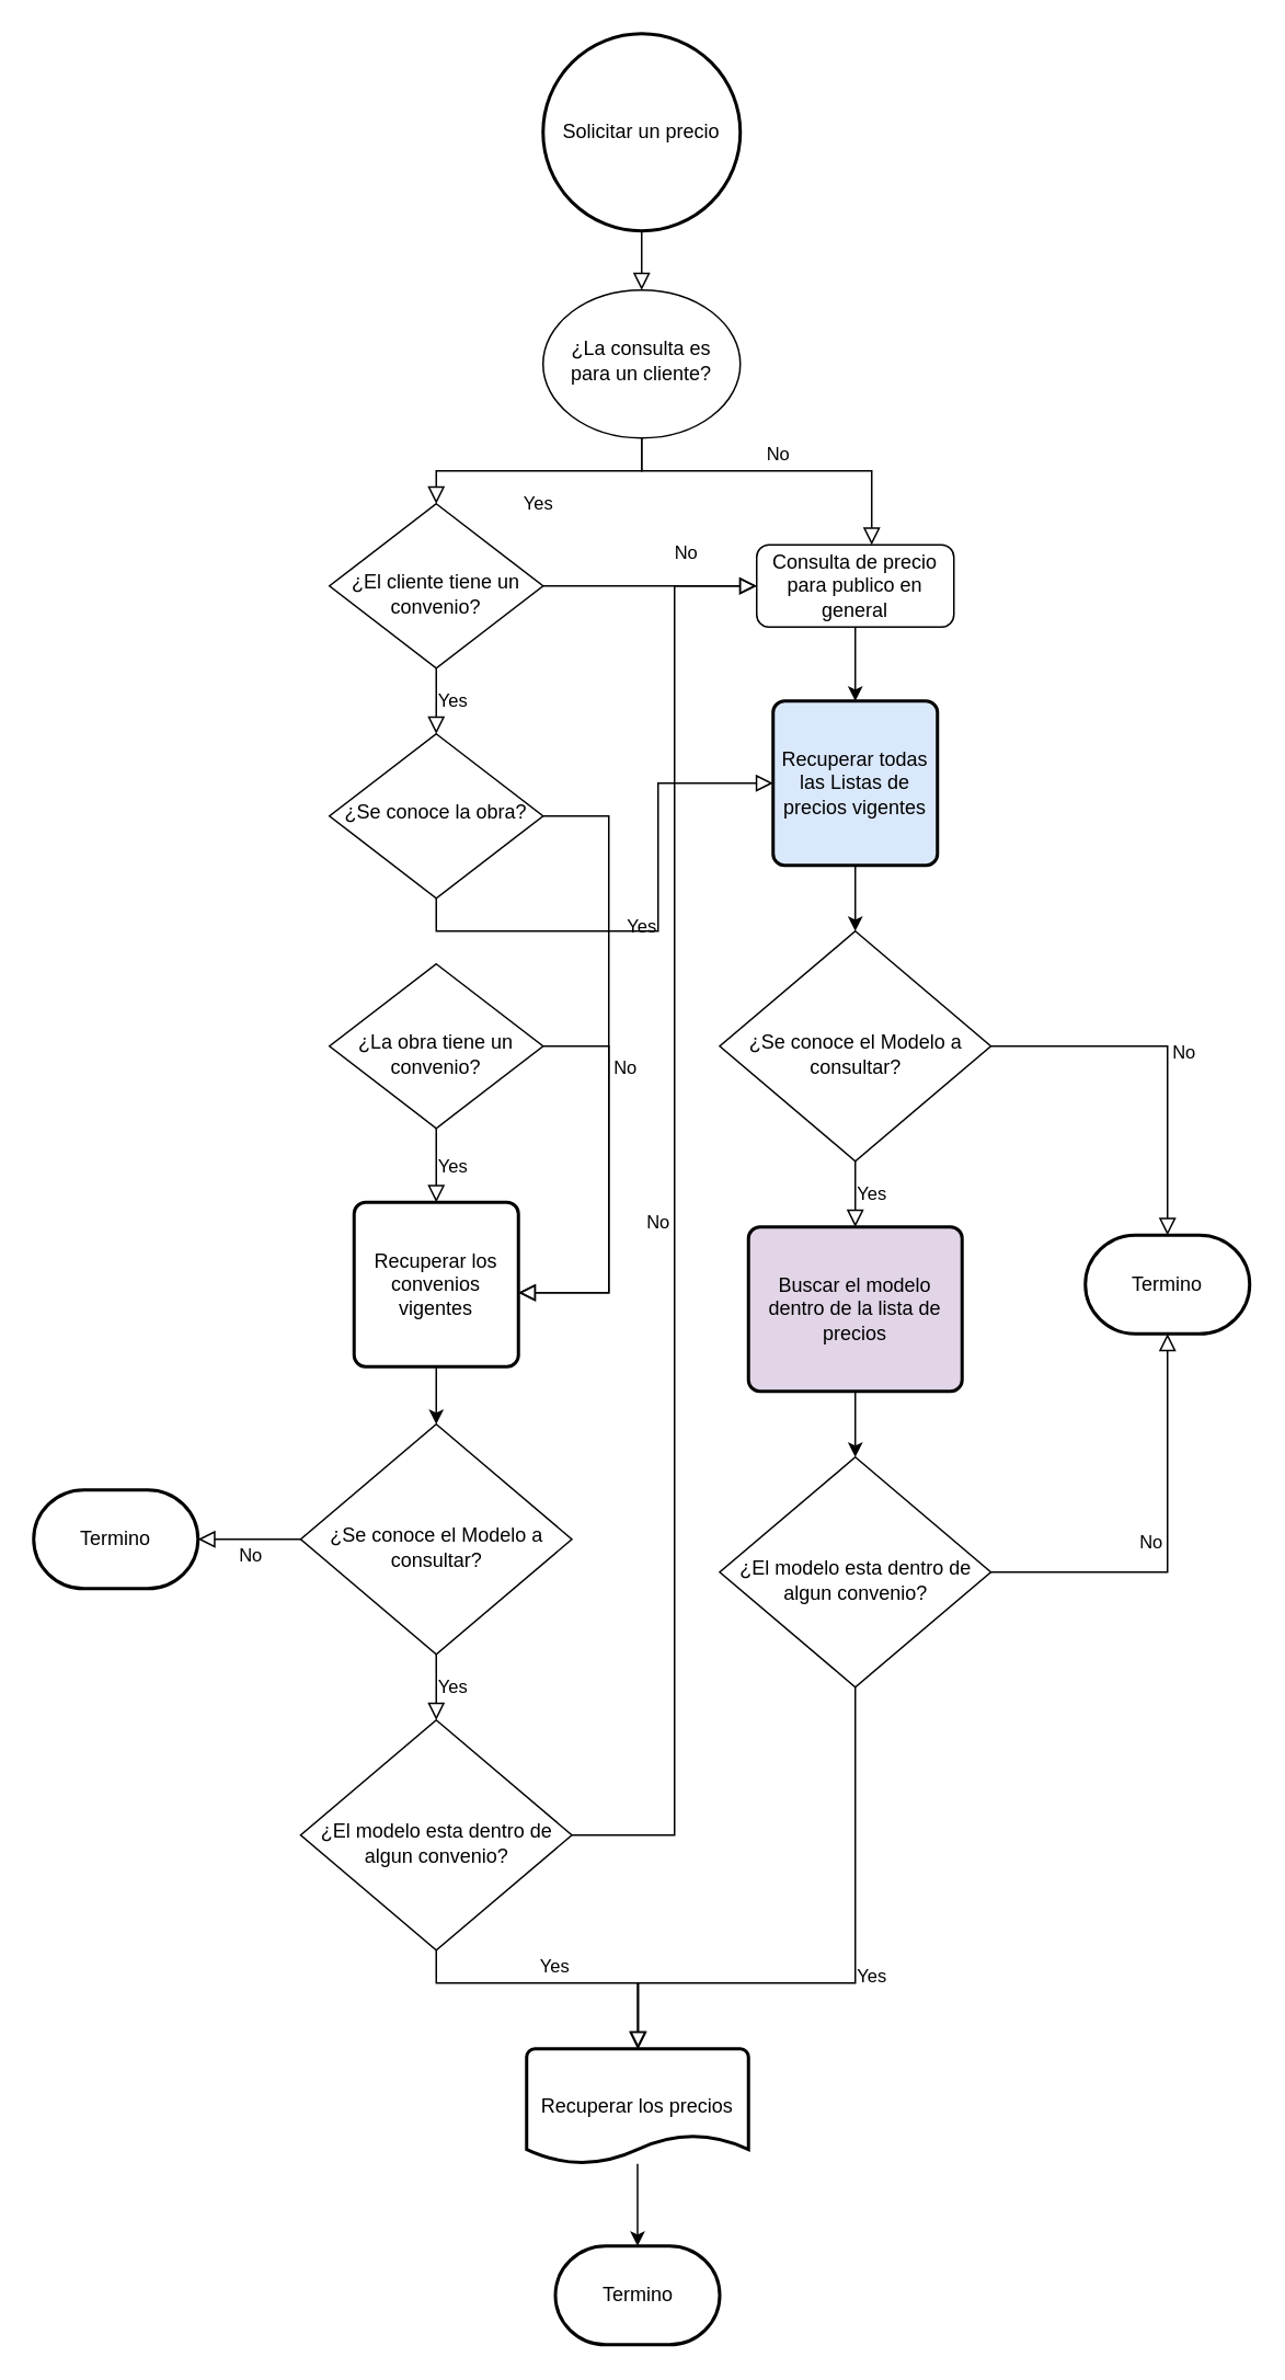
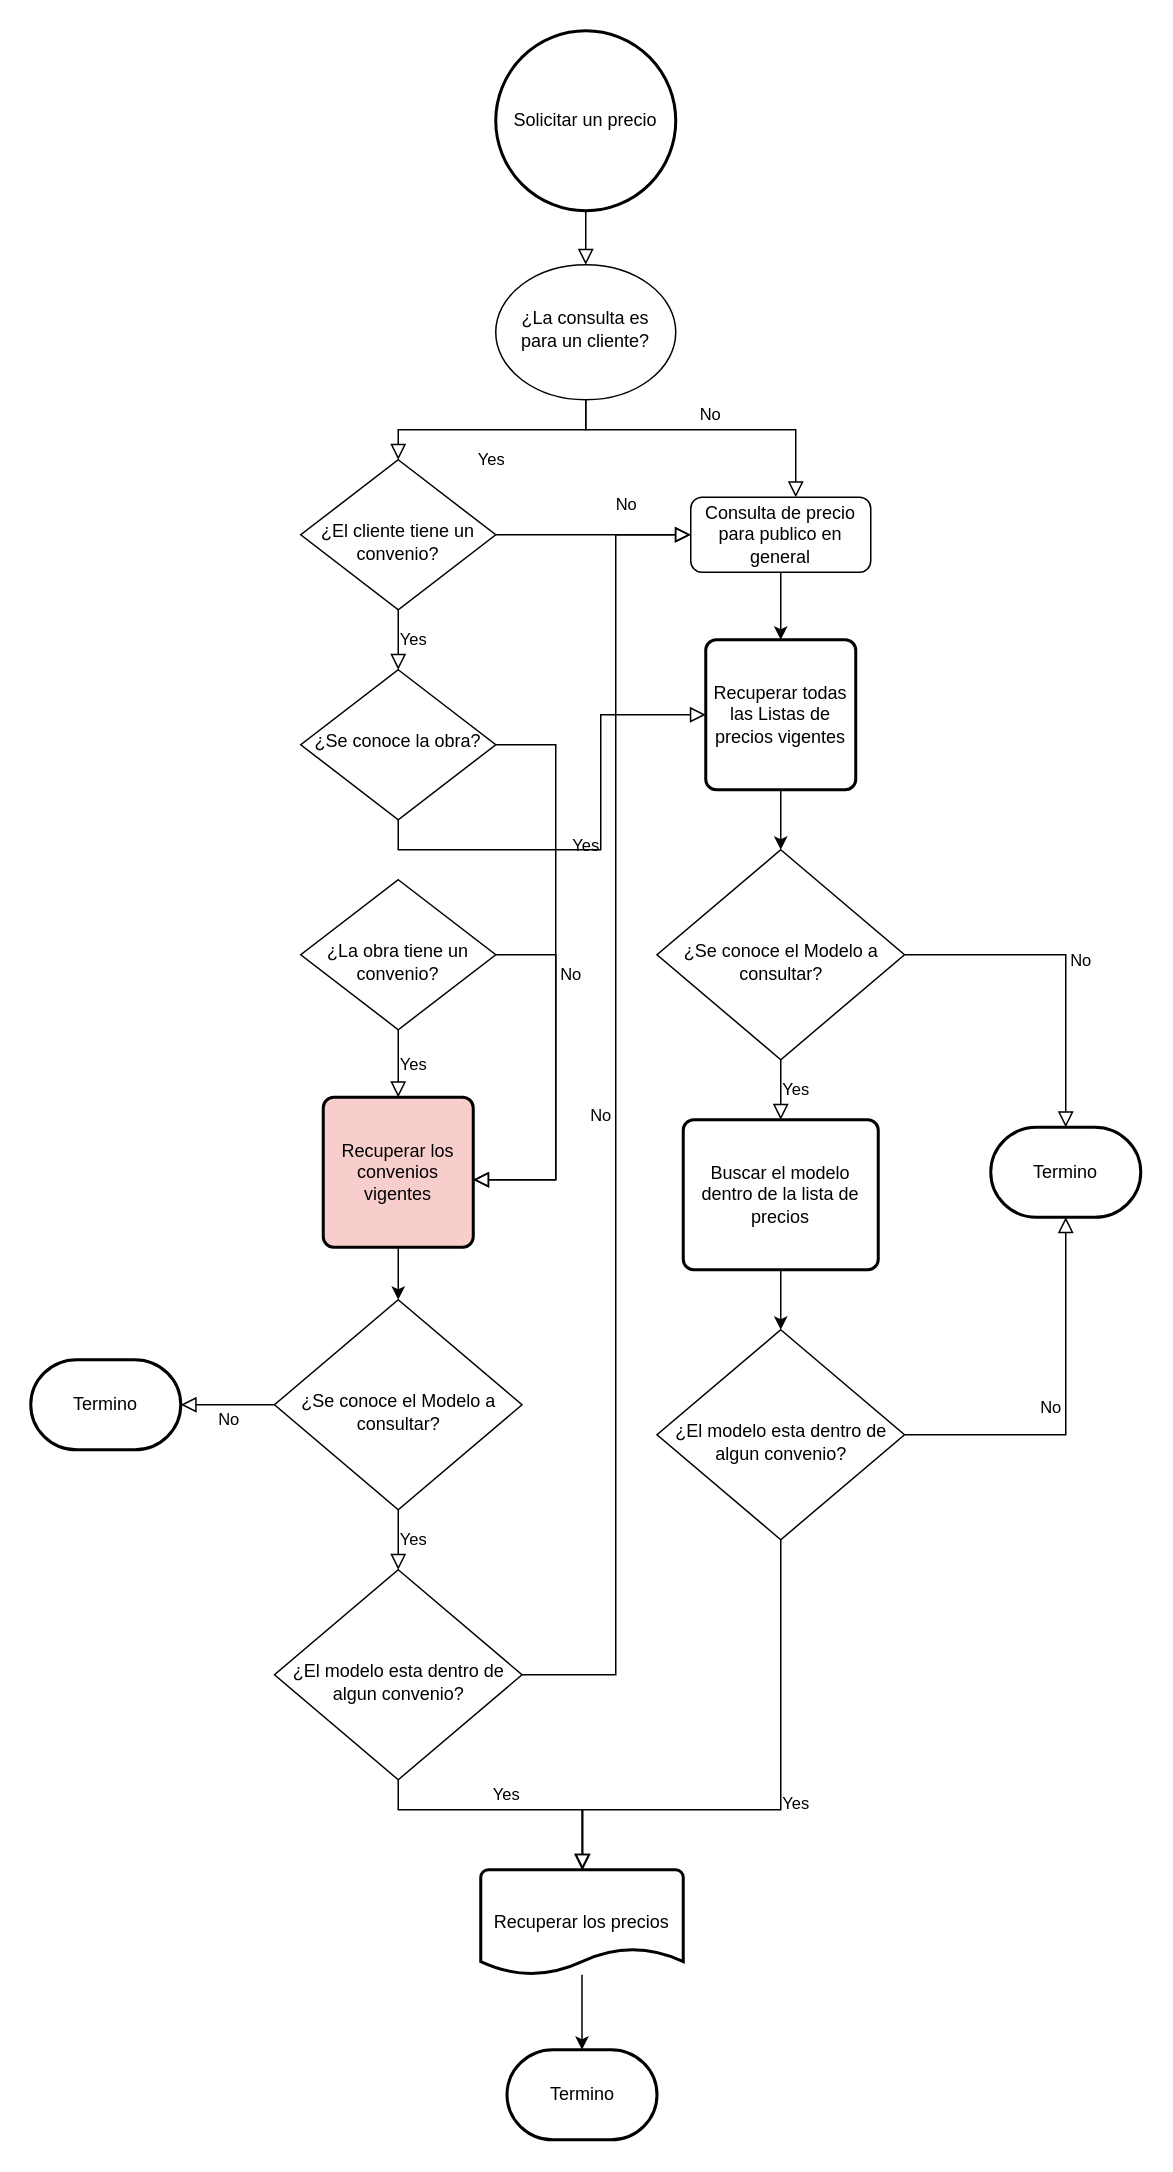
- <mxCell id="33" value="Recuperar todas las Listas de precios vigentes" style="rounded=1;whiteSpace=wrap;html=1;absoluteArcSize=1;arcSize=14;strokeWidth=2;fillColor=#dae8fc;" vertex="1" parent="1"><mxGeometry x="470" y="426" width="100" height="100" as="geometry" /></mxCell>
+ <mxCell id="33" value="Recuperar todas las Listas de precios vigentes" style="rounded=1;whiteSpace=wrap;html=1;absoluteArcSize=1;arcSize=14;strokeWidth=2;" vertex="1" parent="1"><mxGeometry x="470" y="426" width="100" height="100" as="geometry" /></mxCell>
- <mxCell id="32" value="&lt;span&gt;Recuperar los convenios vigentes&lt;/span&gt;" style="rounded=1;whiteSpace=wrap;html=1;absoluteArcSize=1;arcSize=14;strokeWidth=2;" vertex="1" parent="1"><mxGeometry x="215" y="731" width="100" height="100" as="geometry" /></mxCell>
+ <mxCell id="32" value="&lt;span&gt;Recuperar los convenios vigentes&lt;/span&gt;" style="rounded=1;whiteSpace=wrap;html=1;absoluteArcSize=1;arcSize=14;strokeWidth=2;fillColor=#f8cecc;" vertex="1" parent="1"><mxGeometry x="215" y="731" width="100" height="100" as="geometry" /></mxCell>
- <mxCell id="23" value="Buscar el modelo dentro de la lista de precios" style="rounded=1;whiteSpace=wrap;html=1;absoluteArcSize=1;arcSize=14;strokeWidth=2;fillColor=#e1d5e7;" vertex="1" parent="1"><mxGeometry x="455" y="746" width="130" height="100" as="geometry" /></mxCell>
+ <mxCell id="23" value="Buscar el modelo dentro de la lista de precios" style="rounded=1;whiteSpace=wrap;html=1;absoluteArcSize=1;arcSize=14;strokeWidth=2;" vertex="1" parent="1"><mxGeometry x="455" y="746" width="130" height="100" as="geometry" /></mxCell>
